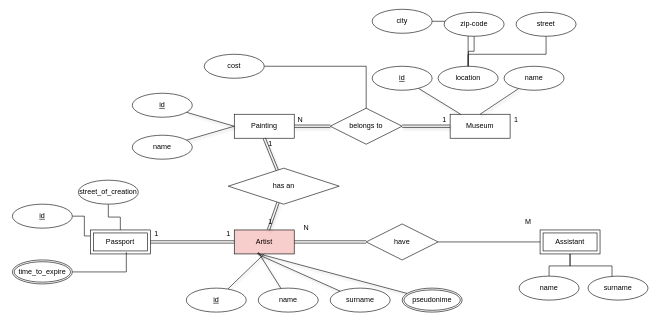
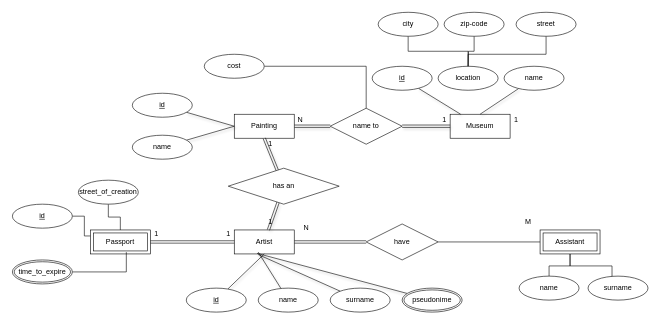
- <mxCell id="56" value="city" style="ellipse;whiteSpace=wrap;html=1;align=center;" vertex="1" parent="1"><mxGeometry x="620" y="15" width="100" height="40" as="geometry" /></mxCell>
+ <mxCell id="56" value="city" style="ellipse;whiteSpace=wrap;html=1;align=center;" vertex="1" parent="1"><mxGeometry x="630" y="20" width="100" height="40" as="geometry" /></mxCell>
- <mxCell id="20" value="belongs to" style="shape=rhombus;perimeter=rhombusPerimeter;whiteSpace=wrap;html=1;align=center;" parent="1" vertex="1"><mxGeometry x="550" y="180" width="120" height="60" as="geometry" /></mxCell>
+ <mxCell id="20" value="name to" style="shape=rhombus;perimeter=rhombusPerimeter;whiteSpace=wrap;html=1;align=center;" parent="1" vertex="1"><mxGeometry x="550" y="180" width="120" height="60" as="geometry" /></mxCell>
- <mxCell id="6" value="Artist" style="whiteSpace=wrap;html=1;align=center;fillColor=#f8cecc;" parent="1" vertex="1"><mxGeometry x="390" y="383" width="100" height="40" as="geometry" /></mxCell>
+ <mxCell id="6" value="Artist" style="whiteSpace=wrap;html=1;align=center;" parent="1" vertex="1"><mxGeometry x="390" y="383" width="100" height="40" as="geometry" /></mxCell>
